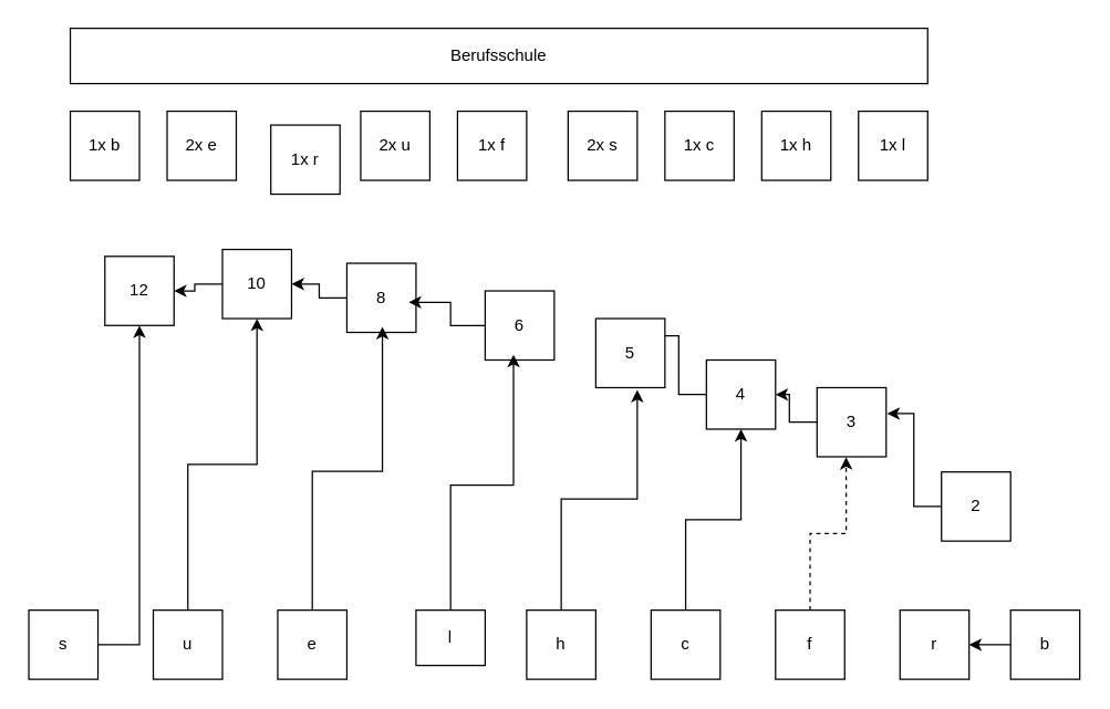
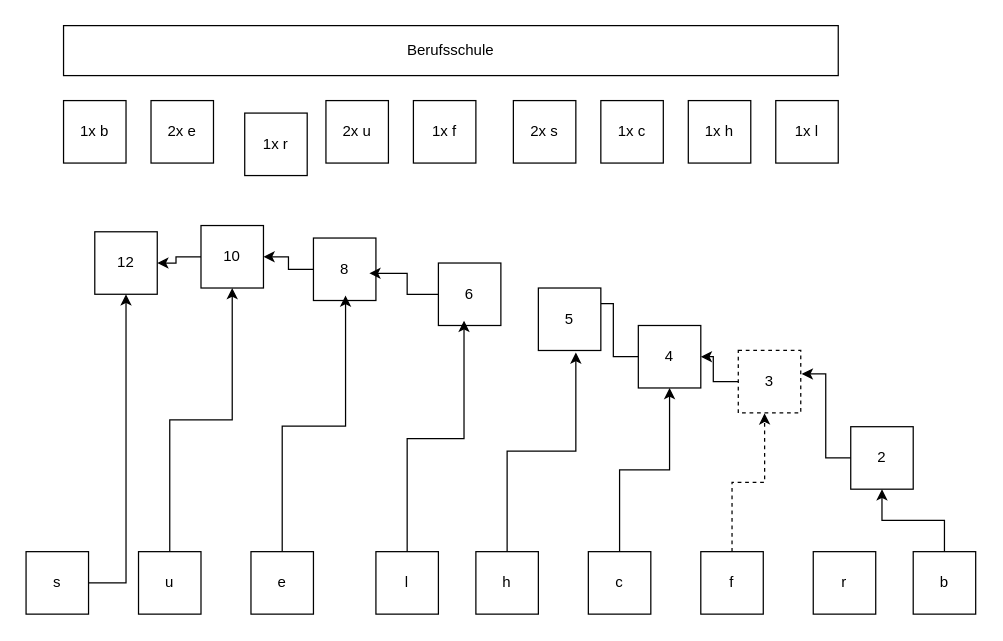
- <mxCell id="18" value="3" style="rounded=0;whiteSpace=wrap;html=1;" vertex="1" parent="1"><mxGeometry x="590" y="280" width="50" height="50" as="geometry" /></mxCell>
+ <mxCell id="18" value="3" style="rounded=0;whiteSpace=wrap;html=1;dashed=1;" vertex="1" parent="1"><mxGeometry x="590" y="280" width="50" height="50" as="geometry" /></mxCell>
- <mxCell id="29" value="l" style="rounded=0;whiteSpace=wrap;html=1;" vertex="1" parent="1"><mxGeometry x="300" y="441" width="50" height="40" as="geometry" /></mxCell>
+ <mxCell id="29" value="l" style="rounded=0;whiteSpace=wrap;html=1;" vertex="1" parent="1"><mxGeometry x="300" y="441" width="50" height="50" as="geometry" /></mxCell>
- <mxCell id="12" style="edgeStyle=orthogonalEdgeStyle;rounded=0;orthogonalLoop=1;jettySize=auto;html=1;" edge="1" parent="1" source="13" target="14"><mxGeometry relative="1" as="geometry" /></mxCell>
+ <mxCell id="12" style="edgeStyle=orthogonalEdgeStyle;rounded=0;orthogonalLoop=1;jettySize=auto;html=1;entryX=0.5;entryY=1;entryDx=0;entryDy=0;" edge="1" parent="1" source="13" target="15"><mxGeometry relative="1" as="geometry" /></mxCell>
